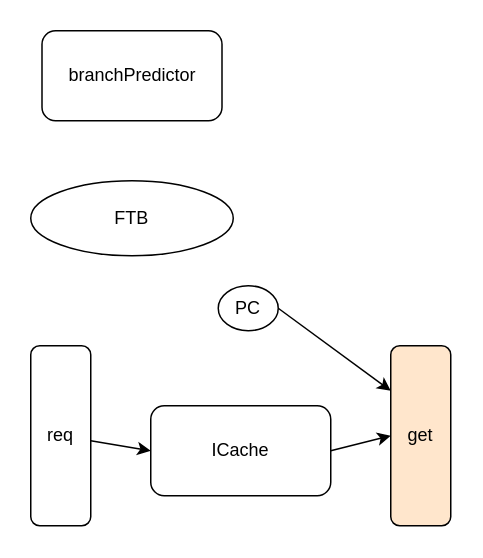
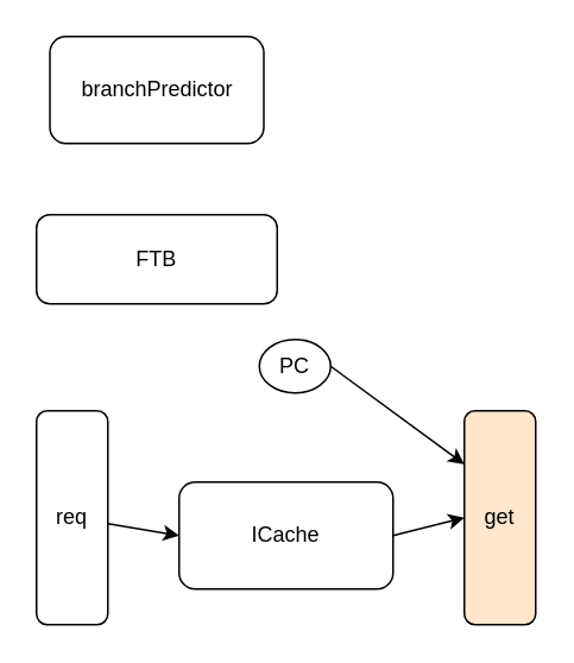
- <mxCell id="9" value="FTB" style="ellipse;whiteSpace=wrap;html=1;" parent="1" vertex="1"><mxGeometry x="20" y="120" width="135" height="50" as="geometry" /></mxCell>
+ <mxCell id="9" value="FTB" style="rounded=1;whiteSpace=wrap;html=1;" parent="1" vertex="1"><mxGeometry x="20" y="120" width="135" height="50" as="geometry" /></mxCell>
